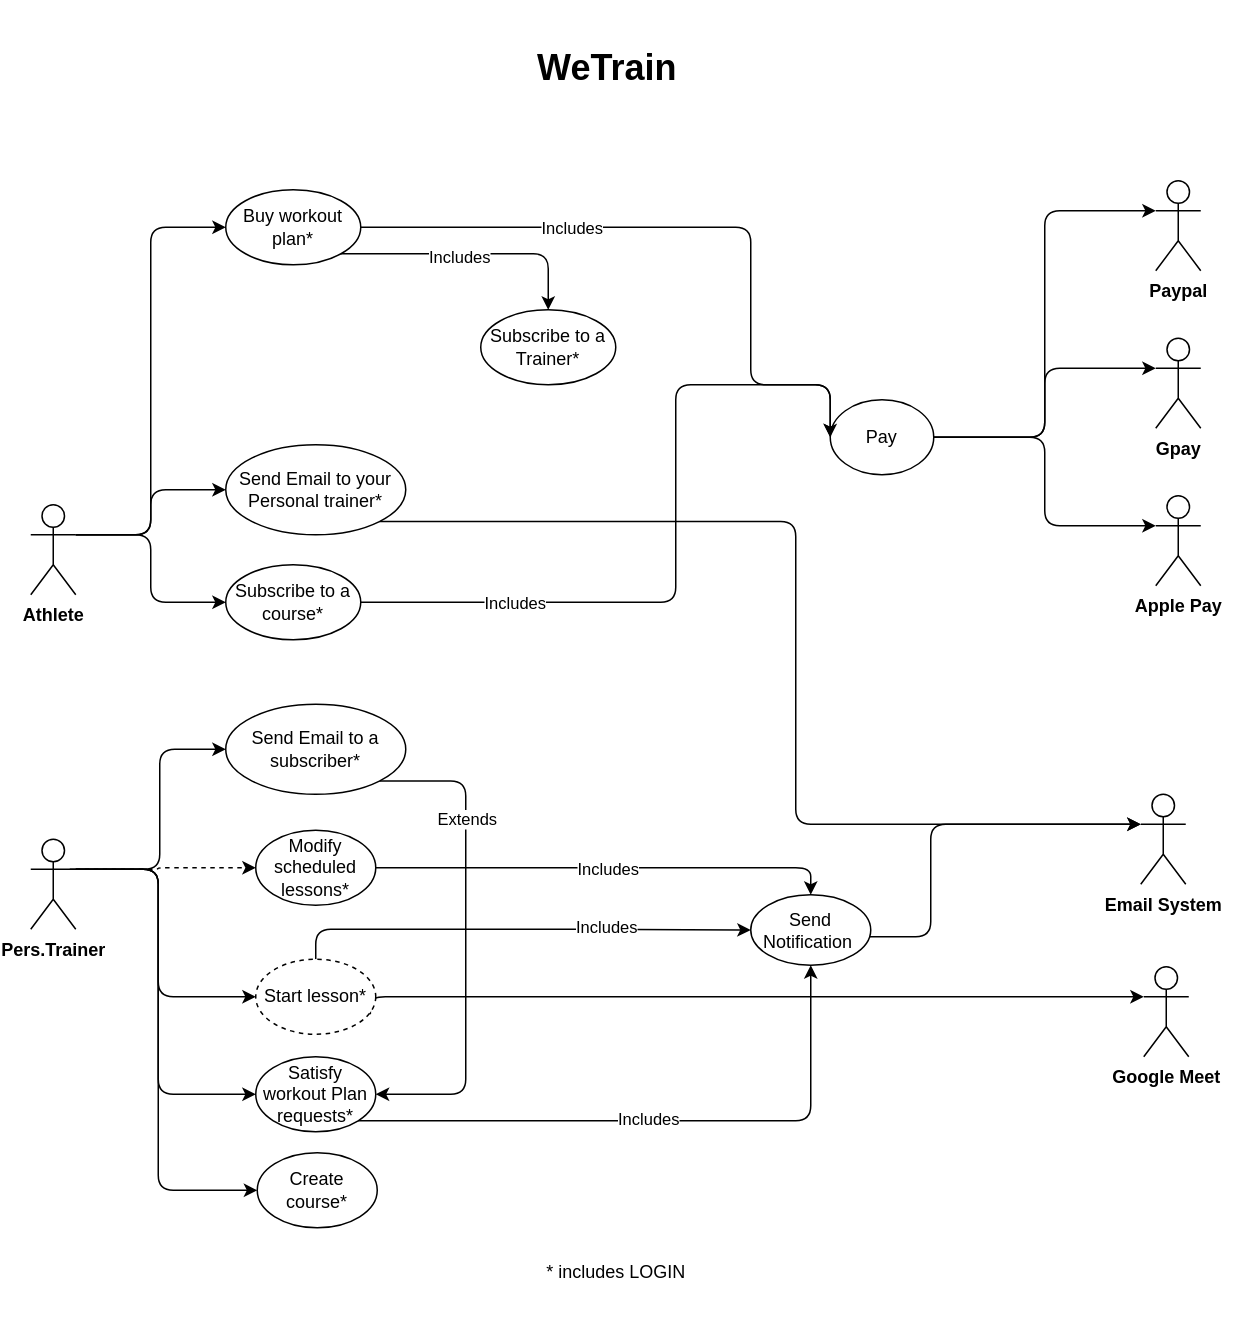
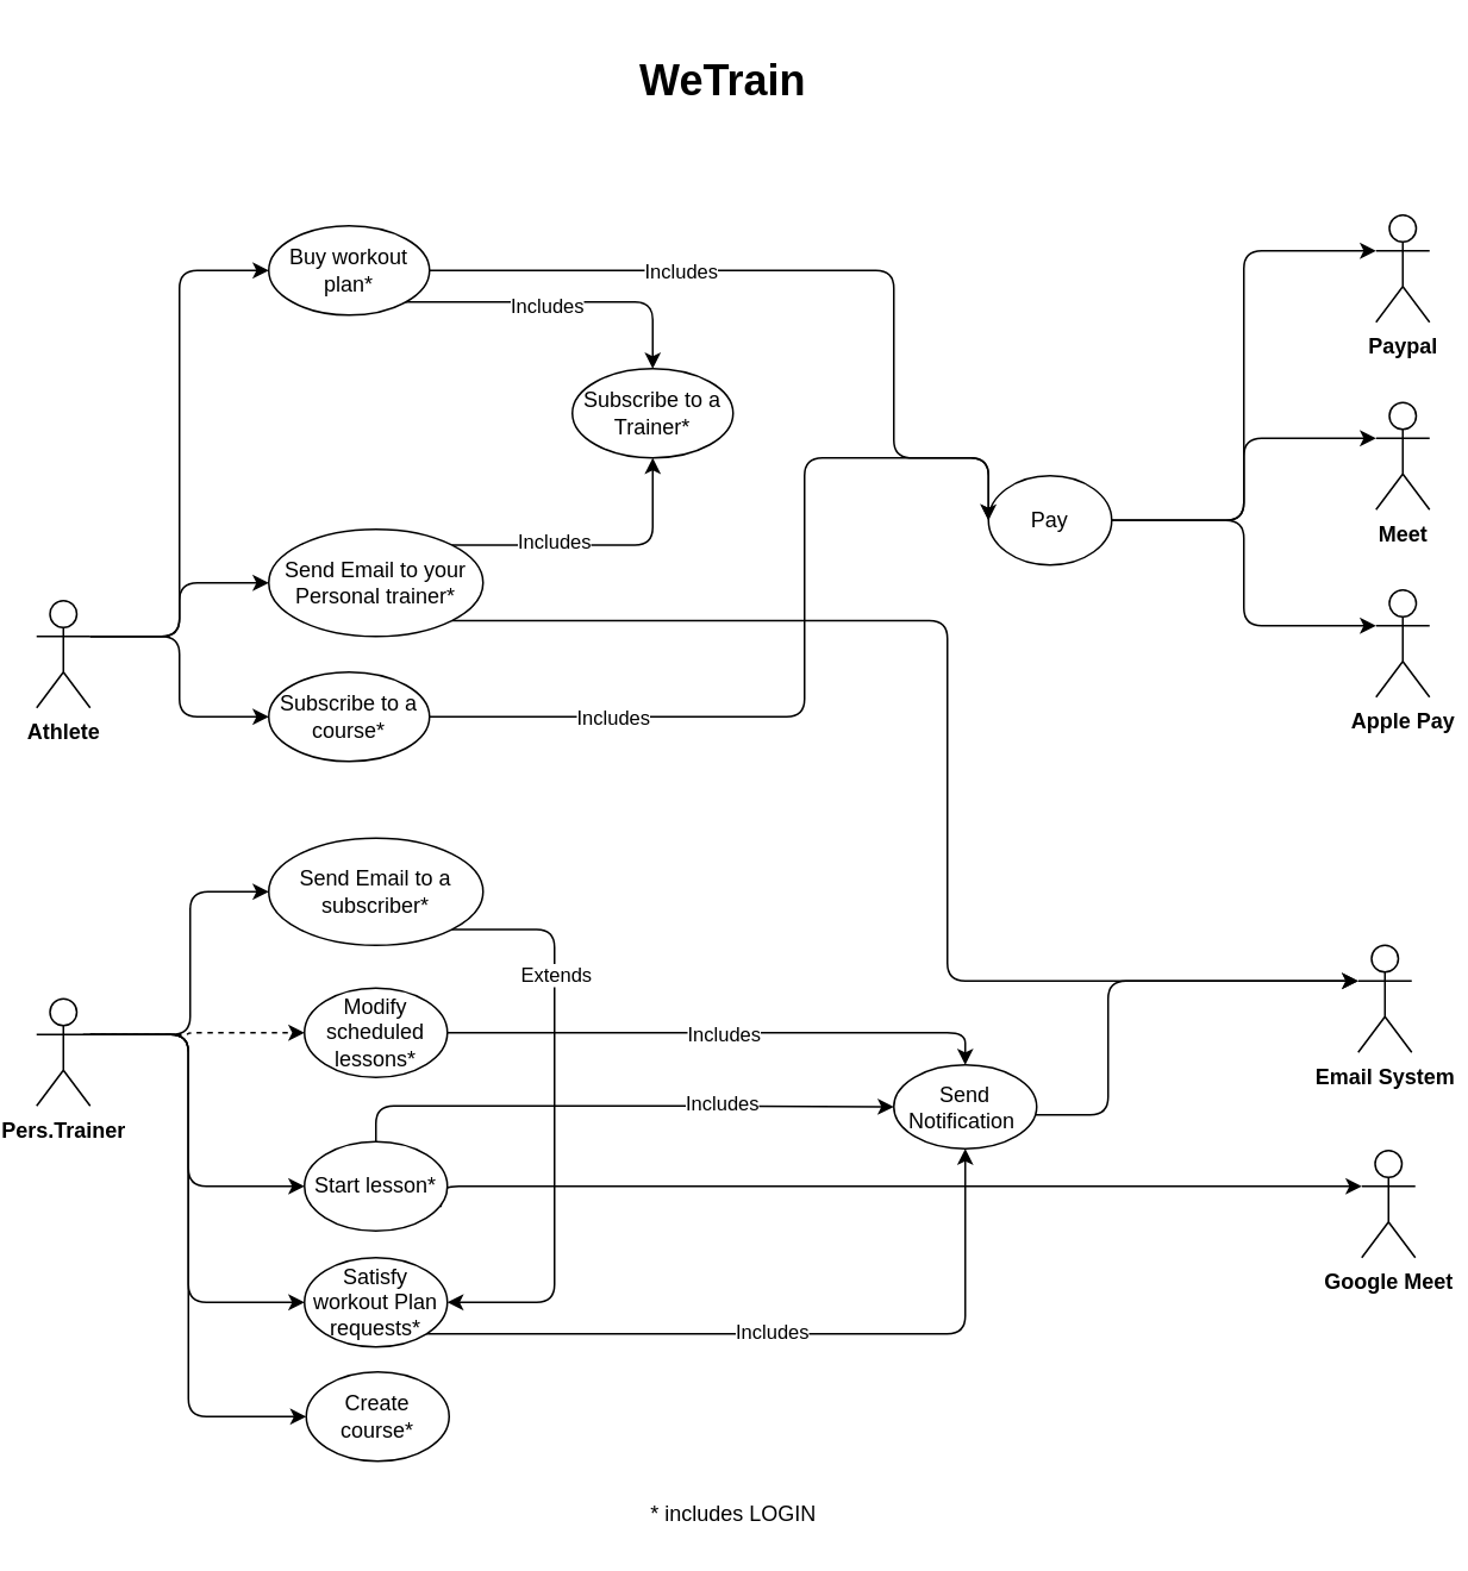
- <mxCell id="13" value="&lt;b&gt;Gpay&lt;/b&gt;" style="shape=umlActor;verticalLabelPosition=bottom;verticalAlign=top;html=1;outlineConnect=0;rounded=1;" parent="1" vertex="1"><mxGeometry x="770" y="225" width="30" height="60" as="geometry" /></mxCell>
+ <mxCell id="13" value="&lt;b&gt;Meet&lt;/b&gt;" style="shape=umlActor;verticalLabelPosition=bottom;verticalAlign=top;html=1;outlineConnect=0;rounded=1;" parent="1" vertex="1"><mxGeometry x="770" y="225" width="30" height="60" as="geometry" /></mxCell>
+ <mxCell id="24" style="edgeStyle=orthogonalEdgeStyle;rounded=1;orthogonalLoop=1;jettySize=auto;html=1;entryX=0.5;entryY=1;entryDx=0;entryDy=0;exitX=1;exitY=0;exitDx=0;exitDy=0;" parent="1" source="27" target="48" edge="1"><mxGeometry relative="1" as="geometry"><mxPoint x="470" y="226" as="targetPoint" /><Array as="points"><mxPoint x="365" y="305" /></Array></mxGeometry></mxCell>
+ <mxCell id="25" value="Includes" style="edgeLabel;html=1;align=center;verticalAlign=middle;resizable=0;points=[];rounded=1;" parent="24" vertex="1" connectable="0"><mxGeometry x="-0.612" y="1" relative="1" as="geometry"><mxPoint x="26" y="-1" as="offset" /></mxGeometry></mxCell>
- <mxCell id="21" value="Start lesson*" style="ellipse;whiteSpace=wrap;html=1;rounded=1;dashed=1;" parent="1" vertex="1"><mxGeometry x="170" y="639" width="80" height="50" as="geometry" /></mxCell>
+ <mxCell id="21" value="Start lesson*" style="ellipse;whiteSpace=wrap;html=1;rounded=1;" parent="1" vertex="1"><mxGeometry x="170" y="639" width="80" height="50" as="geometry" /></mxCell>
